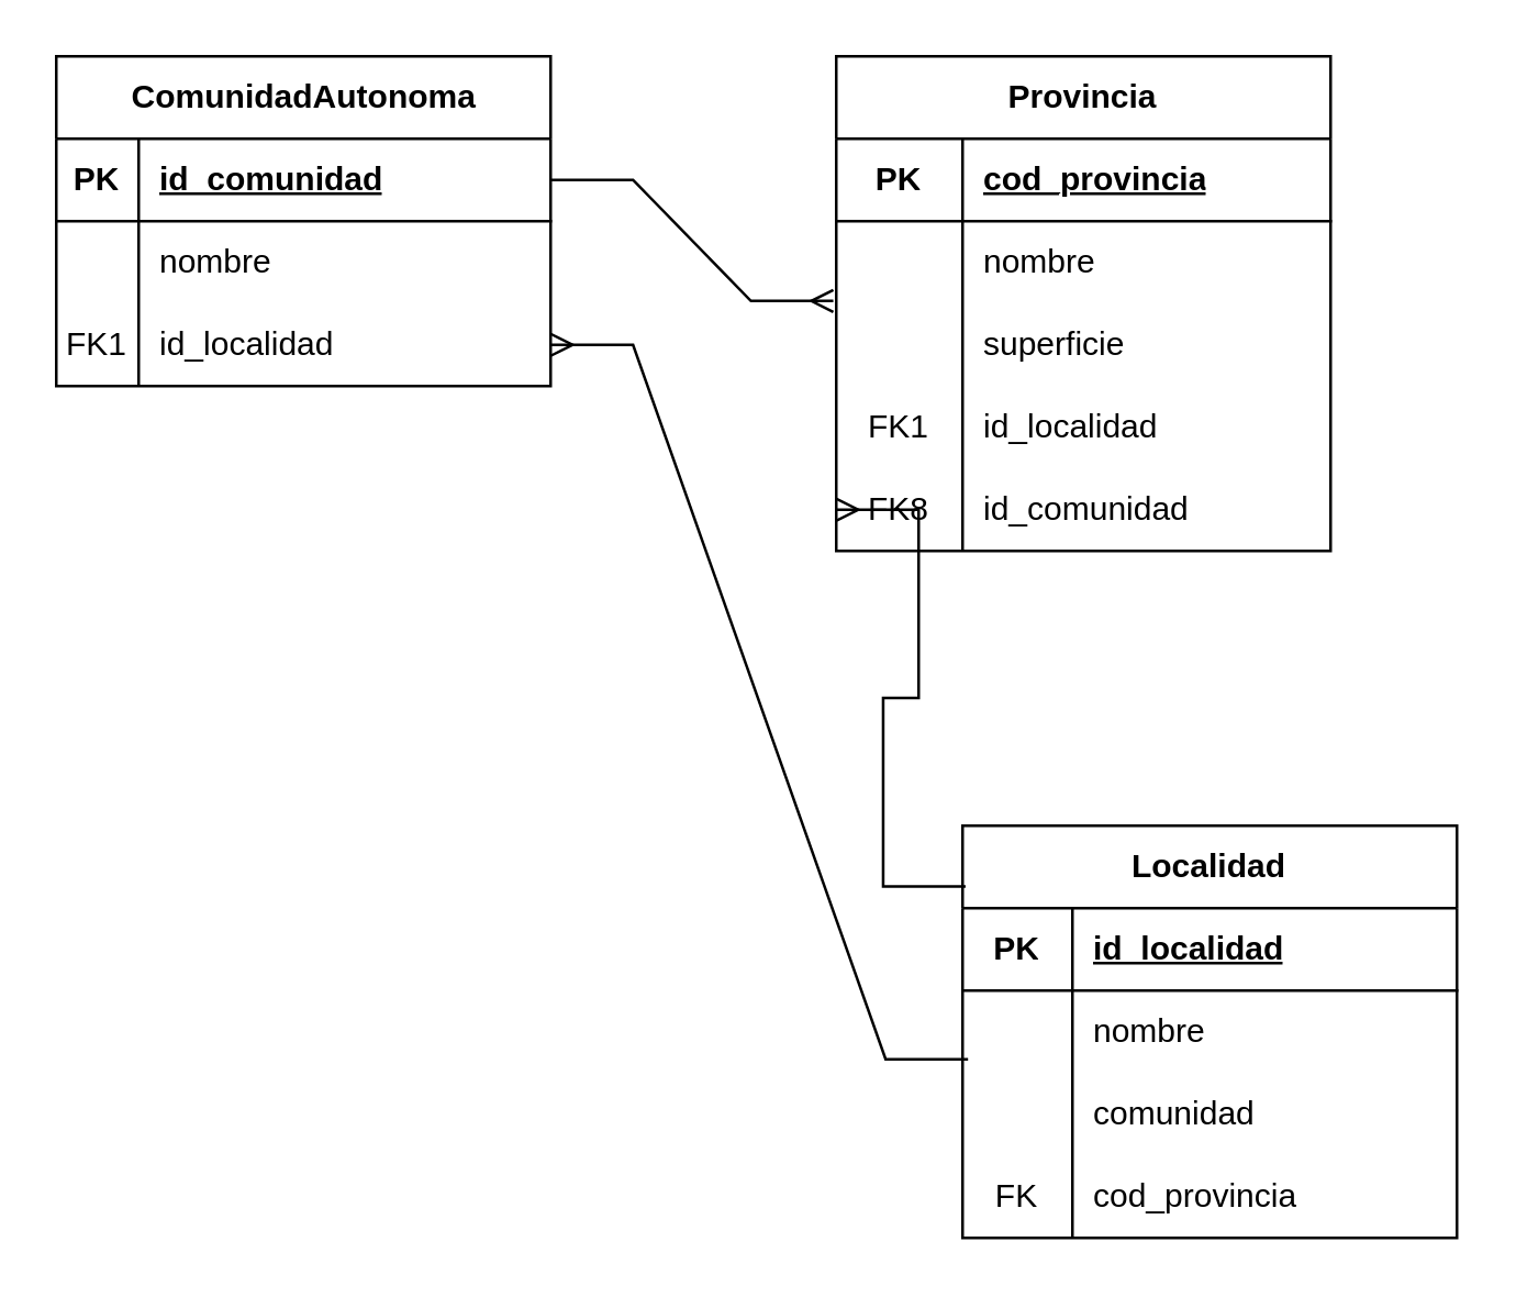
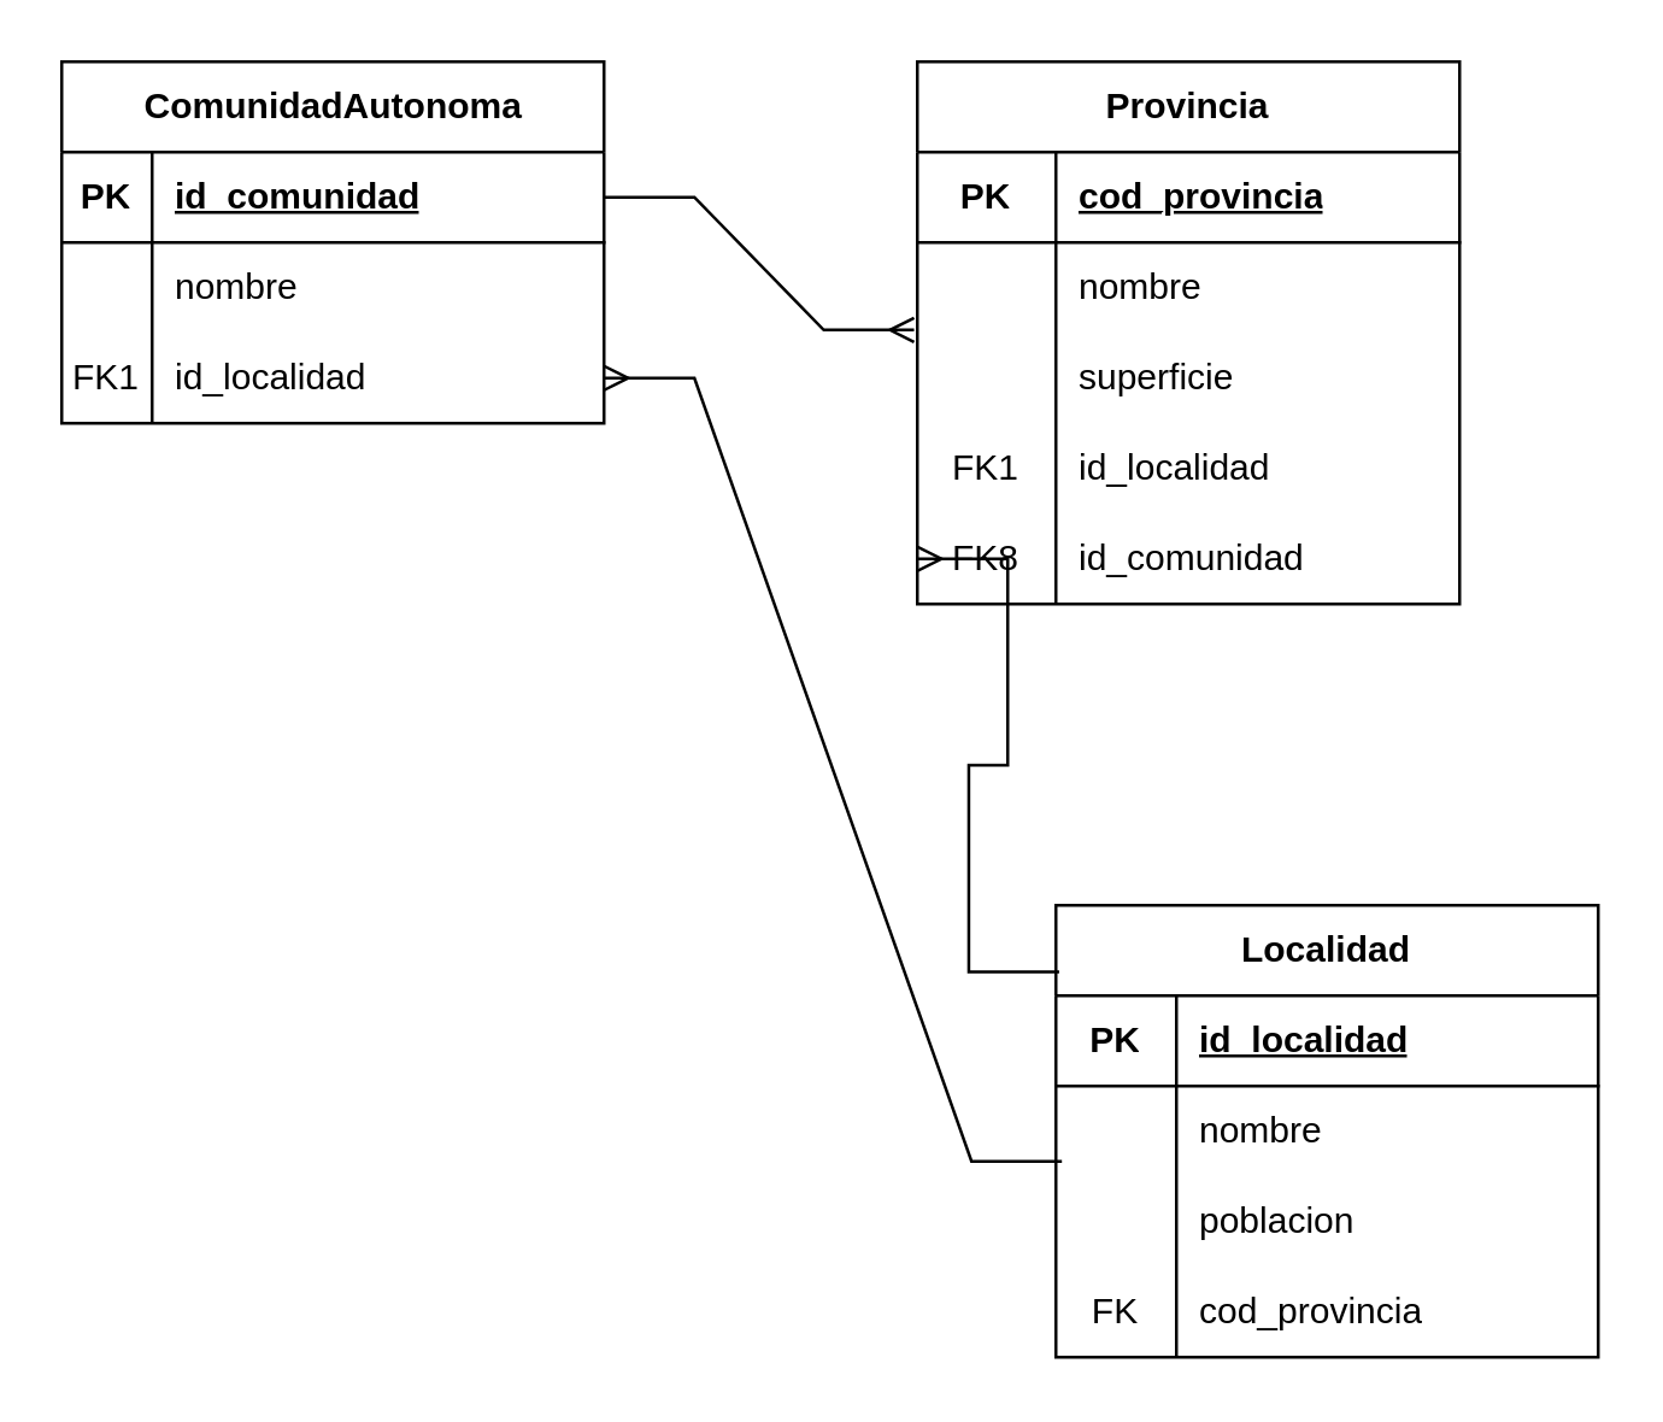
- <mxCell id="37" value="comunidad" style="shape=partialRectangle;connectable=0;fillColor=none;top=0;left=0;bottom=0;right=0;align=left;spacingLeft=6;overflow=hidden;html=1;whiteSpace=wrap;" vertex="1" parent="35"><mxGeometry x="40" width="140" height="30" as="geometry"><mxRectangle width="140" height="30" as="alternateBounds" /></mxGeometry></mxCell>
+ <mxCell id="37" value="poblacion" style="shape=partialRectangle;connectable=0;fillColor=none;top=0;left=0;bottom=0;right=0;align=left;spacingLeft=6;overflow=hidden;html=1;whiteSpace=wrap;" vertex="1" parent="35"><mxGeometry x="40" width="140" height="30" as="geometry"><mxRectangle width="140" height="30" as="alternateBounds" /></mxGeometry></mxCell>
